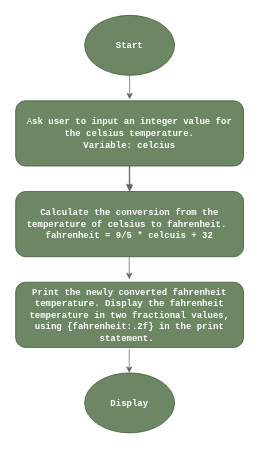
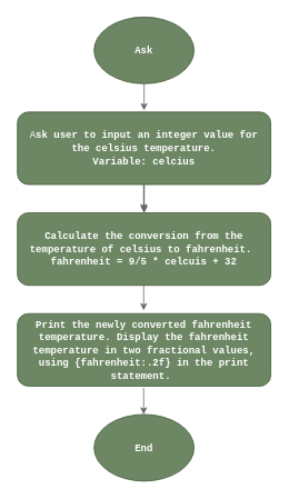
- <mxCell id="2" value="&lt;font face=&quot;Courier New&quot;&gt;&lt;b&gt;Start&lt;/b&gt;&lt;/font&gt;" style="ellipse;whiteSpace=wrap;html=1;fillColor=#6d8764;fontColor=#ffffff;strokeColor=#3A5431;" vertex="1" parent="1"><mxGeometry x="112" y="20" width="120" height="80" as="geometry" /></mxCell>
+ <mxCell id="2" value="&lt;font face=&quot;Courier New&quot;&gt;&lt;b&gt;Ask&lt;/b&gt;&lt;/font&gt;" style="ellipse;whiteSpace=wrap;html=1;fillColor=#6d8764;fontColor=#ffffff;strokeColor=#3A5431;" vertex="1" parent="1"><mxGeometry x="112" y="20" width="120" height="80" as="geometry" /></mxCell>
- <mxCell id="12" value="&lt;font face=&quot;Courier New&quot;&gt;&lt;b&gt;Display&lt;/b&gt;&lt;/font&gt;" style="ellipse;whiteSpace=wrap;html=1;fillColor=#6d8764;fontColor=#ffffff;strokeColor=#3A5431;" vertex="1" parent="1"><mxGeometry x="112" y="497" width="120" height="80" as="geometry" /></mxCell>
+ <mxCell id="12" value="&lt;font face=&quot;Courier New&quot;&gt;&lt;b&gt;End&lt;/b&gt;&lt;/font&gt;" style="ellipse;whiteSpace=wrap;html=1;fillColor=#6d8764;fontColor=#ffffff;strokeColor=#3A5431;" vertex="1" parent="1"><mxGeometry x="112" y="497" width="120" height="80" as="geometry" /></mxCell>
